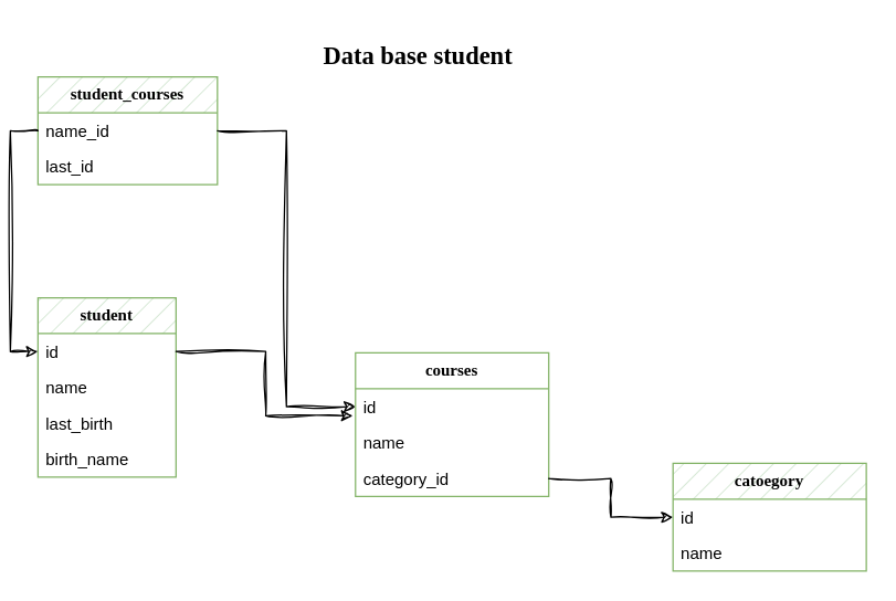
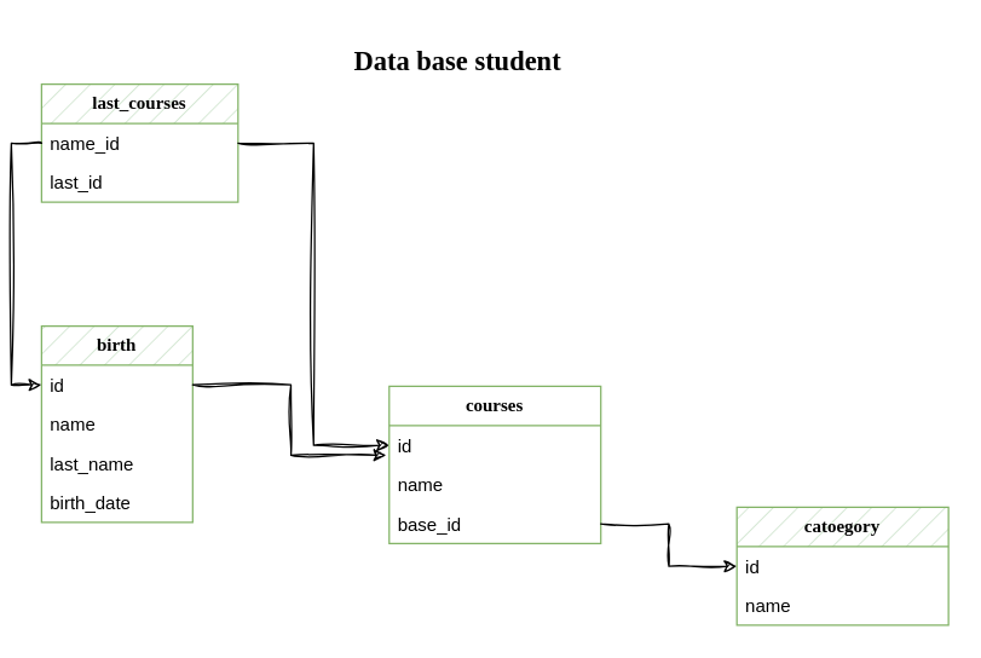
- <mxCell id="17" value="&lt;b&gt;student_courses&lt;/b&gt;" style="swimlane;fontStyle=0;childLayout=stackLayout;horizontal=1;startSize=26;fillColor=#d5e8d4;horizontalStack=0;resizeParent=1;resizeParentMax=0;resizeLast=0;collapsible=1;marginBottom=0;whiteSpace=wrap;html=1;fontFamily=Comic Sans MS;strokeColor=#82b366;gradientColor=none;swimlaneFillColor=none;fillStyle=hatch;" vertex="1" parent="1"><mxGeometry x="20" y="55" width="130" height="78" as="geometry" /></mxCell>
+ <mxCell id="17" value="&lt;b&gt;last_courses&lt;/b&gt;" style="swimlane;fontStyle=0;childLayout=stackLayout;horizontal=1;startSize=26;fillColor=#d5e8d4;horizontalStack=0;resizeParent=1;resizeParentMax=0;resizeLast=0;collapsible=1;marginBottom=0;whiteSpace=wrap;html=1;fontFamily=Comic Sans MS;strokeColor=#82b366;gradientColor=none;swimlaneFillColor=none;fillStyle=hatch;" vertex="1" parent="1"><mxGeometry x="20" y="55" width="130" height="78" as="geometry" /></mxCell>
- <mxCell id="2" value="&lt;b&gt;student&lt;/b&gt;" style="swimlane;fontStyle=0;childLayout=stackLayout;horizontal=1;startSize=26;fillColor=#d5e8d4;horizontalStack=0;resizeParent=1;resizeParentMax=0;resizeLast=0;collapsible=1;marginBottom=0;whiteSpace=wrap;html=1;fontFamily=Comic Sans MS;strokeColor=#82b366;gradientColor=none;swimlaneFillColor=none;fillStyle=hatch;" vertex="1" parent="1"><mxGeometry x="20" y="215" width="100" height="130" as="geometry" /></mxCell>
+ <mxCell id="2" value="&lt;b&gt;birth&lt;/b&gt;" style="swimlane;fontStyle=0;childLayout=stackLayout;horizontal=1;startSize=26;fillColor=#d5e8d4;horizontalStack=0;resizeParent=1;resizeParentMax=0;resizeLast=0;collapsible=1;marginBottom=0;whiteSpace=wrap;html=1;fontFamily=Comic Sans MS;strokeColor=#82b366;gradientColor=none;swimlaneFillColor=none;fillStyle=hatch;" vertex="1" parent="1"><mxGeometry x="20" y="215" width="100" height="130" as="geometry" /></mxCell>
- <mxCell id="5" value="last_birth" style="text;strokeColor=none;fillColor=none;align=left;verticalAlign=top;spacingLeft=4;spacingRight=4;overflow=hidden;rotatable=0;points=[[0,0.5],[1,0.5]];portConstraint=eastwest;whiteSpace=wrap;html=1;" vertex="1" parent="2"><mxGeometry y="78" width="100" height="26" as="geometry" /></mxCell>
+ <mxCell id="5" value="last_name" style="text;strokeColor=none;fillColor=none;align=left;verticalAlign=top;spacingLeft=4;spacingRight=4;overflow=hidden;rotatable=0;points=[[0,0.5],[1,0.5]];portConstraint=eastwest;whiteSpace=wrap;html=1;" vertex="1" parent="2"><mxGeometry y="78" width="100" height="26" as="geometry" /></mxCell>
- <mxCell id="6" value="birth_name" style="text;strokeColor=none;fillColor=none;align=left;verticalAlign=top;spacingLeft=4;spacingRight=4;overflow=hidden;rotatable=0;points=[[0,0.5],[1,0.5]];portConstraint=eastwest;whiteSpace=wrap;html=1;" vertex="1" parent="2"><mxGeometry y="104" width="100" height="26" as="geometry" /></mxCell>
+ <mxCell id="6" value="birth_date" style="text;strokeColor=none;fillColor=none;align=left;verticalAlign=top;spacingLeft=4;spacingRight=4;overflow=hidden;rotatable=0;points=[[0,0.5],[1,0.5]];portConstraint=eastwest;whiteSpace=wrap;html=1;" vertex="1" parent="2"><mxGeometry y="104" width="100" height="26" as="geometry" /></mxCell>
- <mxCell id="11" value="category_id" style="text;strokeColor=none;fillColor=none;align=left;verticalAlign=top;spacingLeft=4;spacingRight=4;overflow=hidden;rotatable=0;points=[[0,0.5],[1,0.5]];portConstraint=eastwest;whiteSpace=wrap;html=1;" vertex="1" parent="8"><mxGeometry y="78" width="140" height="26" as="geometry" /></mxCell>
+ <mxCell id="11" value="base_id" style="text;strokeColor=none;fillColor=none;align=left;verticalAlign=top;spacingLeft=4;spacingRight=4;overflow=hidden;rotatable=0;points=[[0,0.5],[1,0.5]];portConstraint=eastwest;whiteSpace=wrap;html=1;" vertex="1" parent="8"><mxGeometry y="78" width="140" height="26" as="geometry" /></mxCell>
